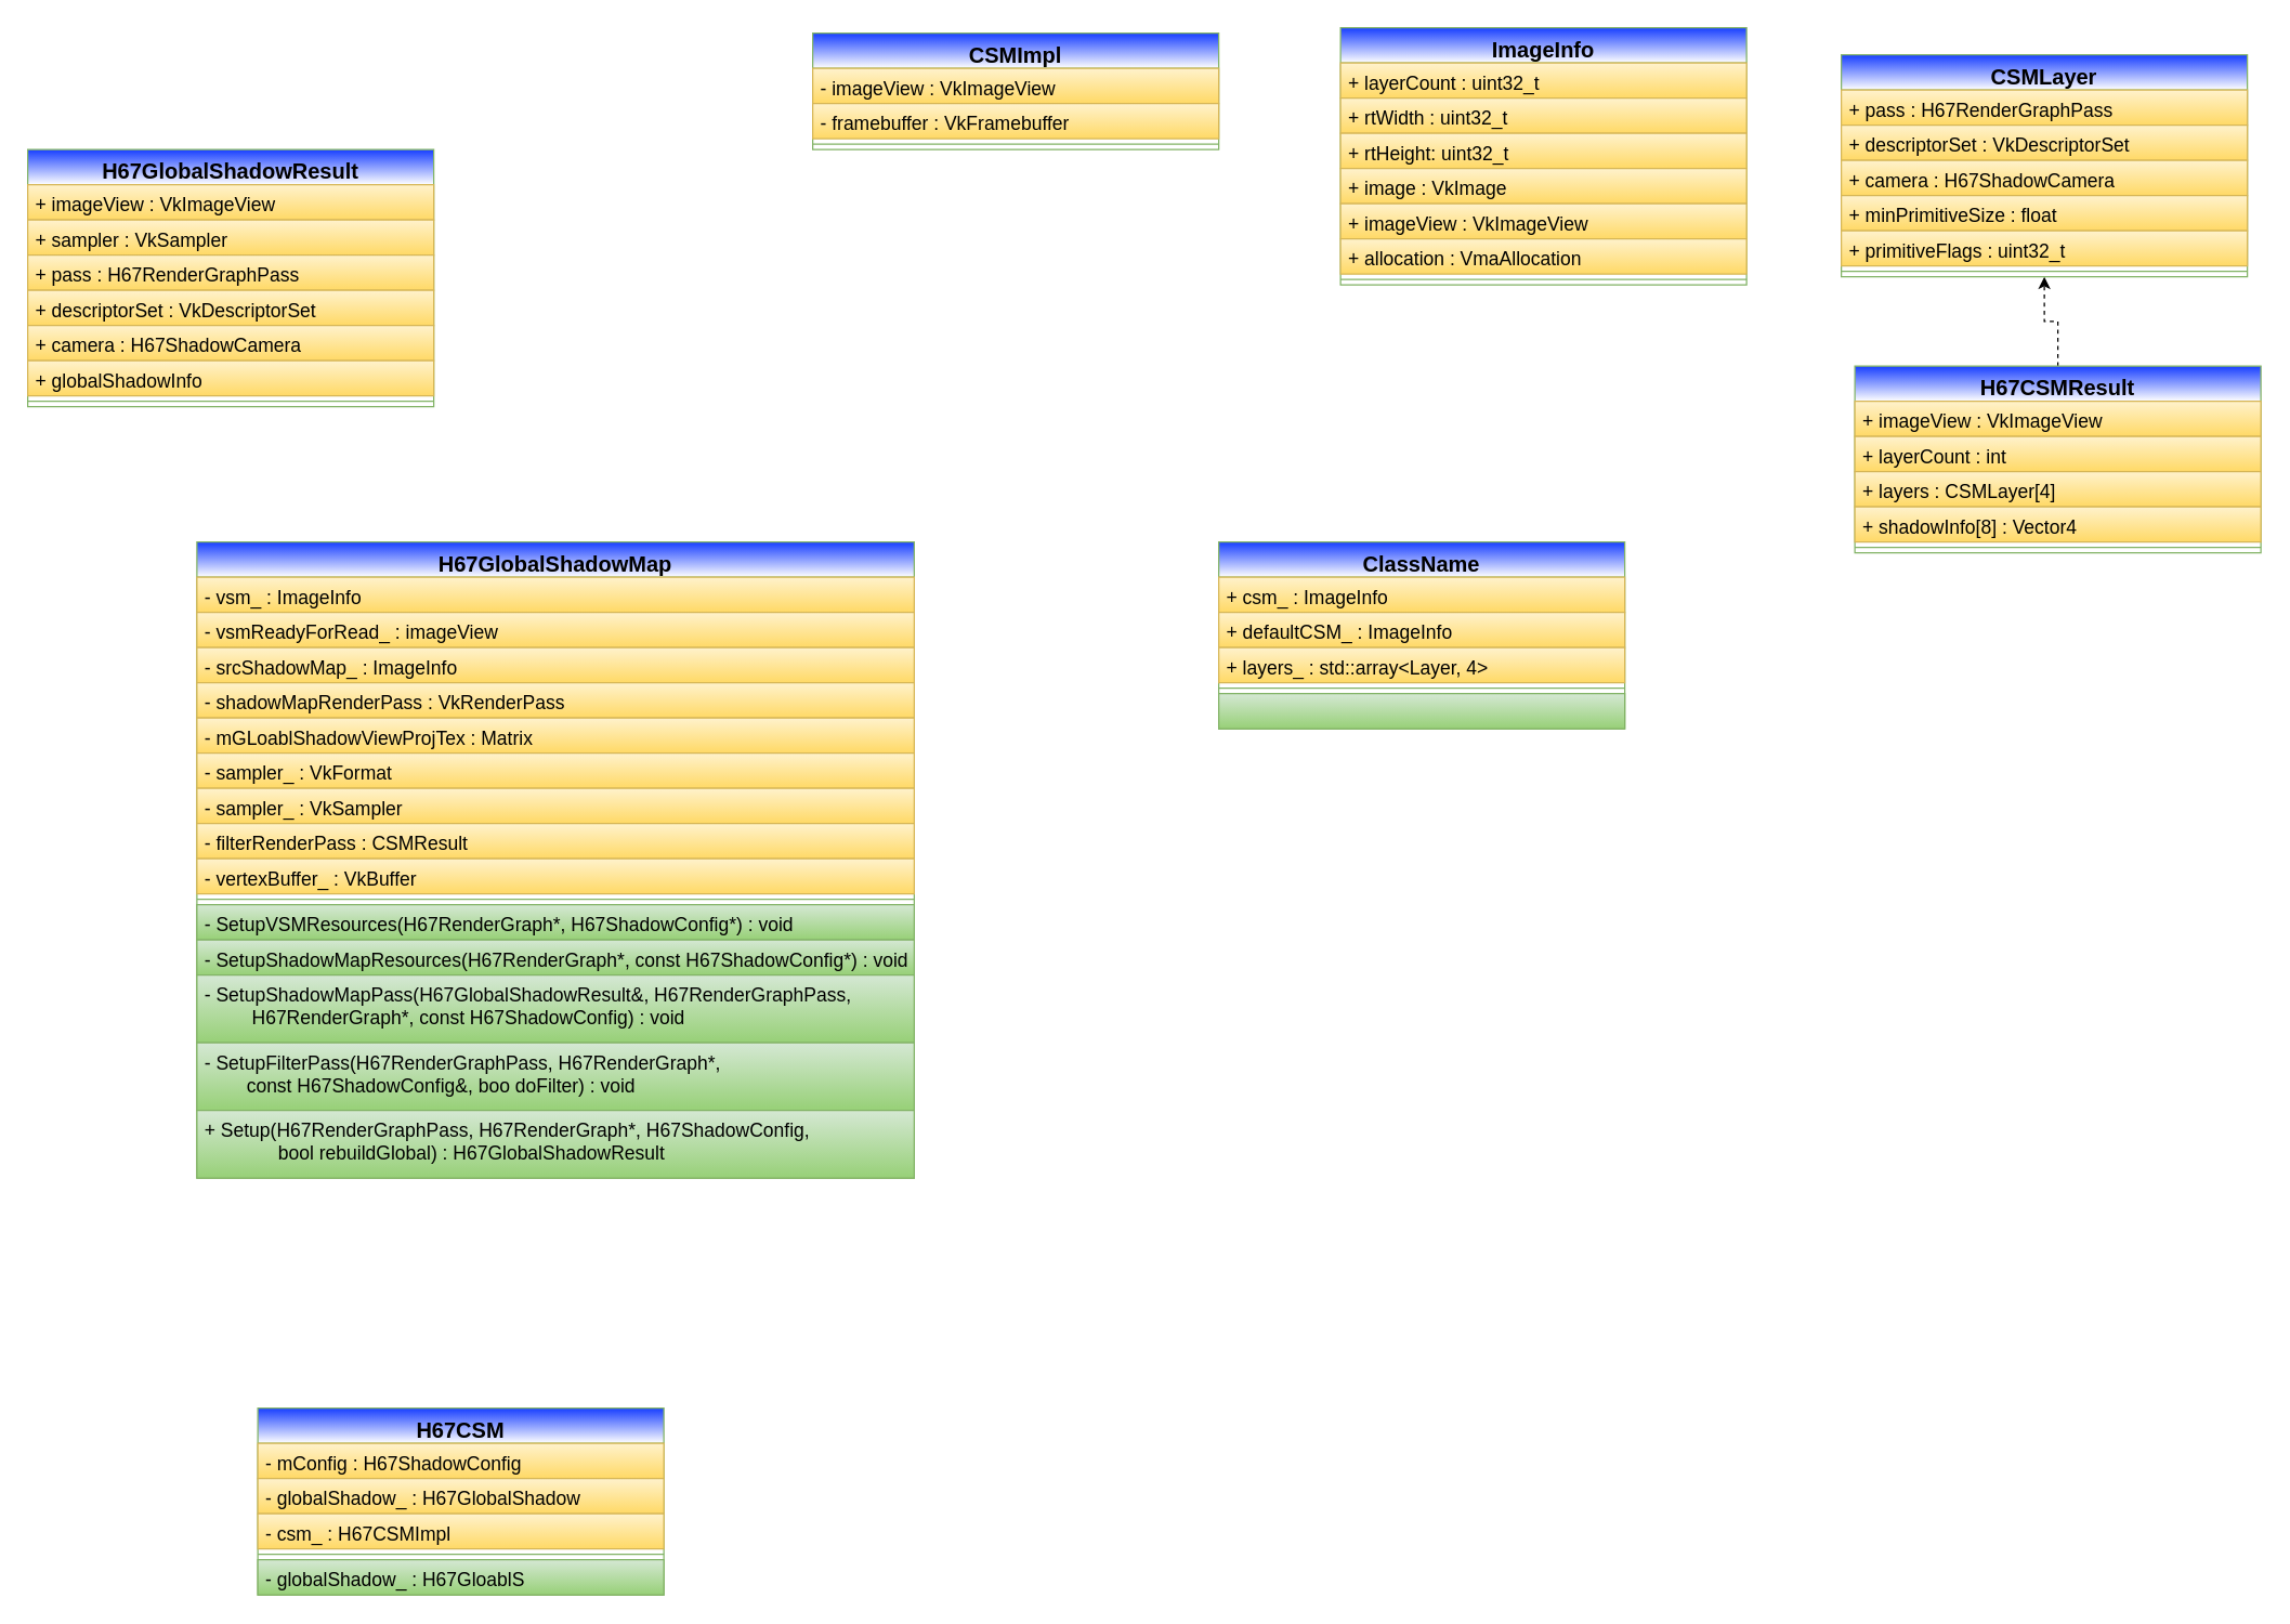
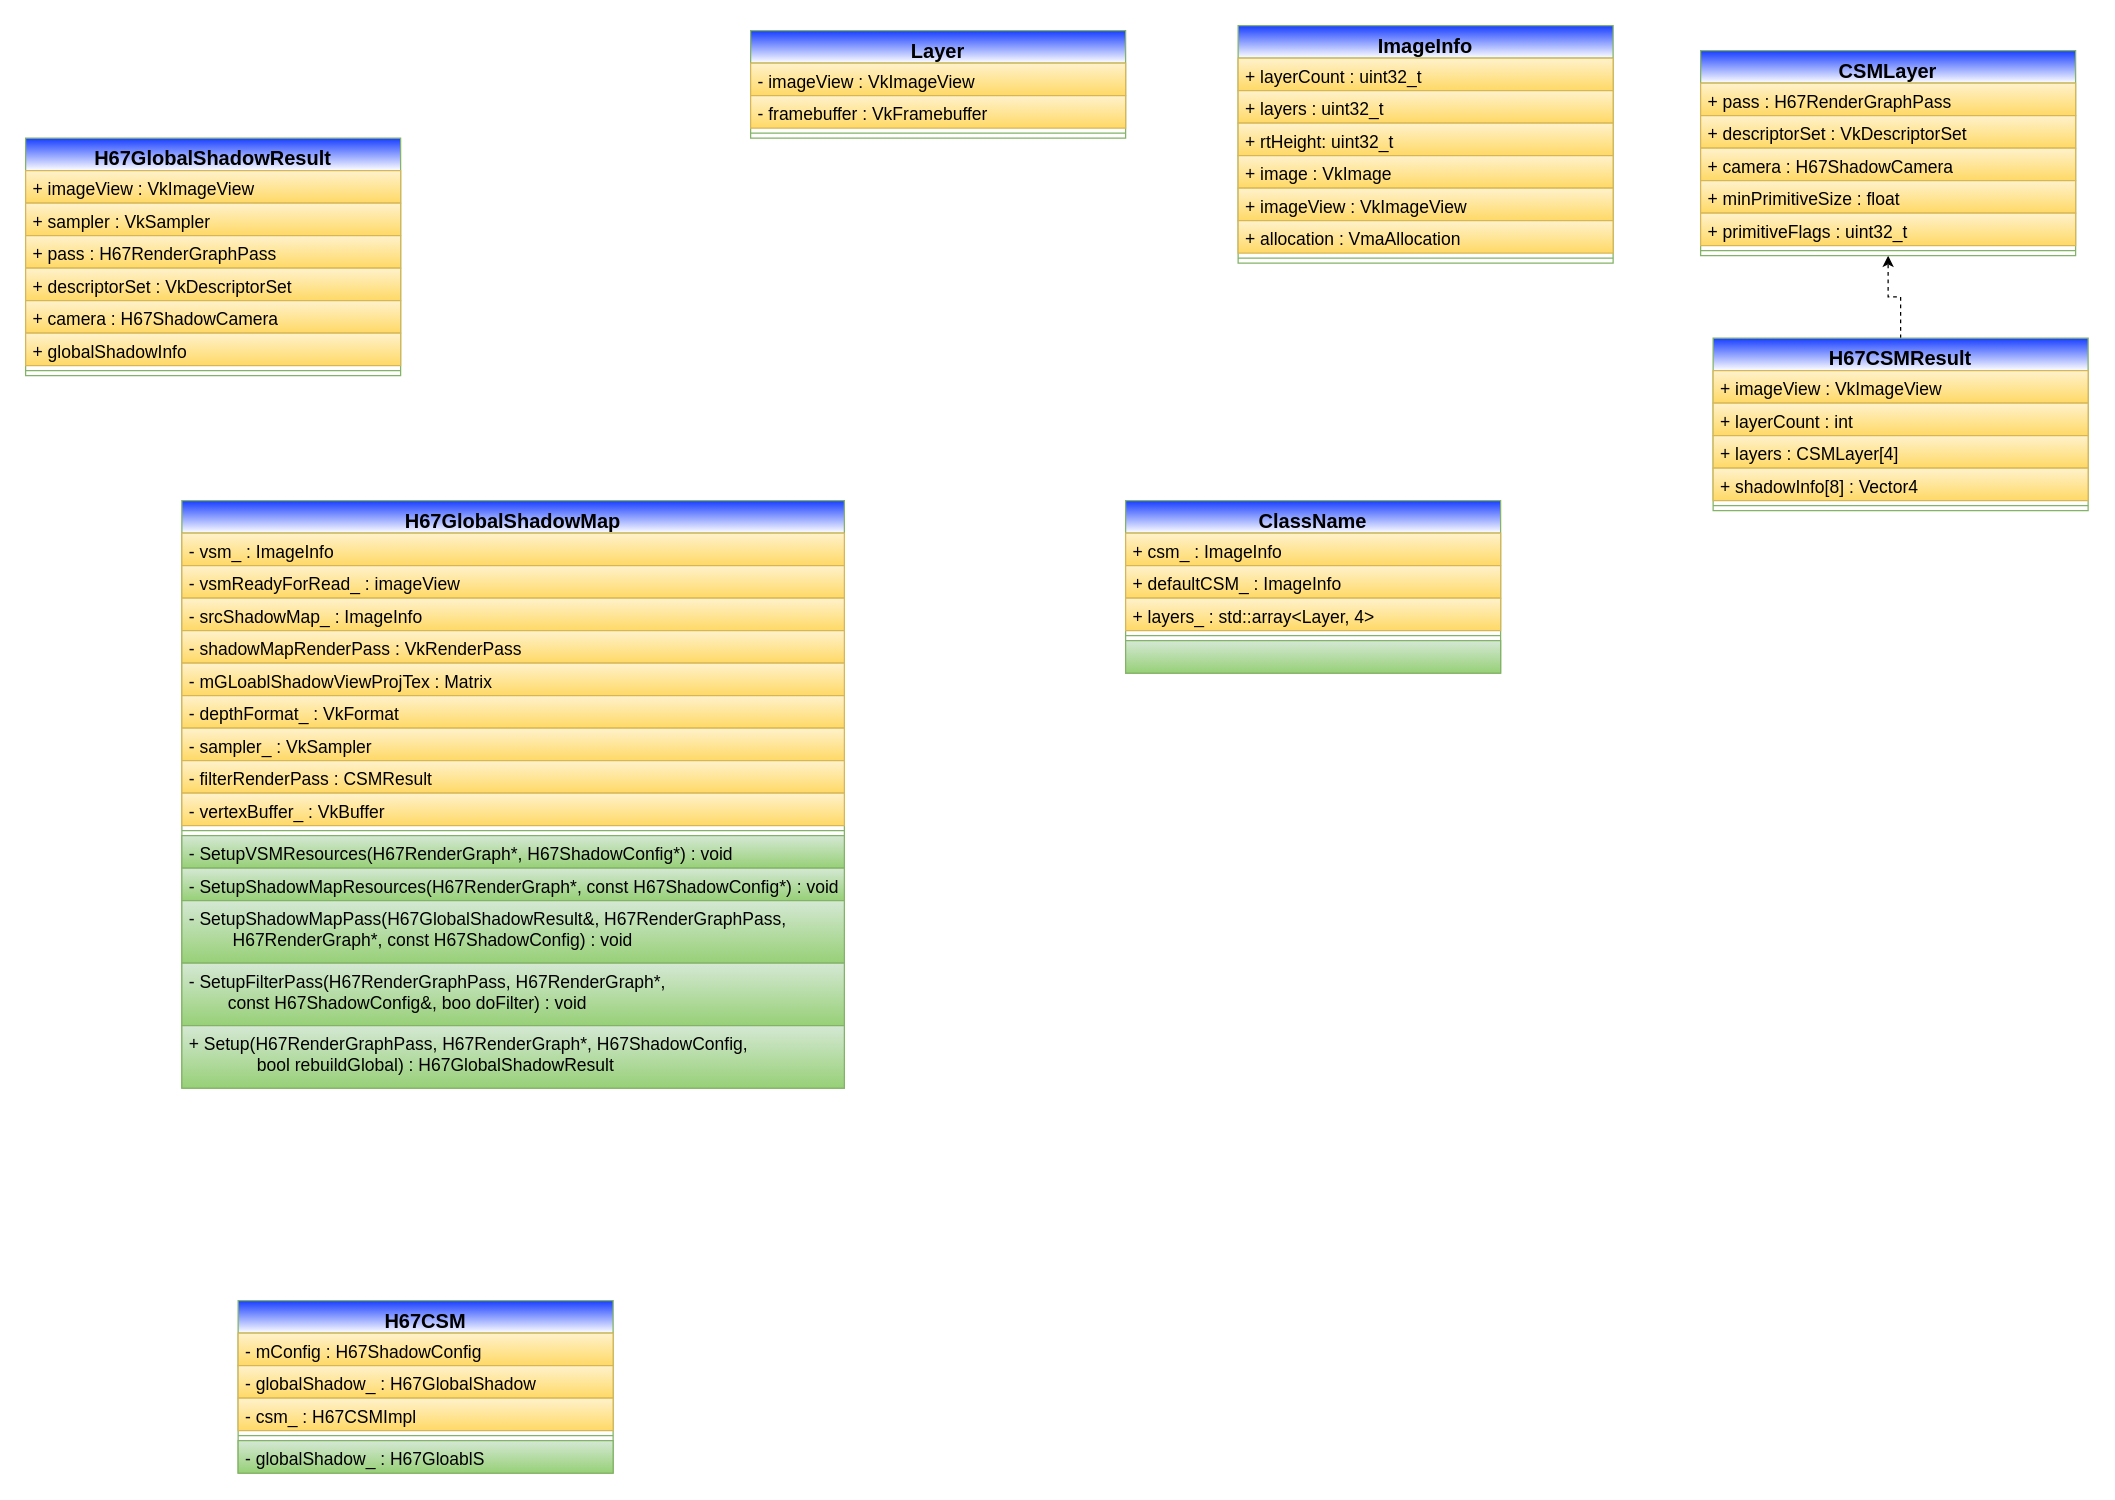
- <mxCell id="32" value="CSMImpl" style="swimlane;fontStyle=1;align=center;verticalAlign=top;childLayout=stackLayout;horizontal=1;startSize=26;horizontalStack=0;resizeParent=1;resizeParentMax=0;resizeLast=0;collapsible=1;marginBottom=0;fontSize=16;strokeColor=#82b366;fillColor=#FFFFFF;gradientColor=#173EFF;gradientDirection=north;" vertex="1" parent="1"><mxGeometry x="600" y="24" width="300" height="86" as="geometry" /></mxCell>
+ <mxCell id="32" value="Layer" style="swimlane;fontStyle=1;align=center;verticalAlign=top;childLayout=stackLayout;horizontal=1;startSize=26;horizontalStack=0;resizeParent=1;resizeParentMax=0;resizeLast=0;collapsible=1;marginBottom=0;fontSize=16;strokeColor=#82b366;fillColor=#FFFFFF;gradientColor=#173EFF;gradientDirection=north;" vertex="1" parent="1"><mxGeometry x="600" y="24" width="300" height="86" as="geometry" /></mxCell>
- <mxCell id="38" value="+ rtWidth : uint32_t" style="text;strokeColor=#d6b656;fillColor=#fff2cc;align=left;verticalAlign=top;spacingLeft=4;spacingRight=4;overflow=hidden;rotatable=0;points=[[0,0.5],[1,0.5]];portConstraint=eastwest;fontSize=14;gradientColor=#ffd966;" vertex="1" parent="36"><mxGeometry y="52" width="300" height="26" as="geometry" /></mxCell>
+ <mxCell id="38" value="+ layers : uint32_t" style="text;strokeColor=#d6b656;fillColor=#fff2cc;align=left;verticalAlign=top;spacingLeft=4;spacingRight=4;overflow=hidden;rotatable=0;points=[[0,0.5],[1,0.5]];portConstraint=eastwest;fontSize=14;gradientColor=#ffd966;" vertex="1" parent="36"><mxGeometry y="52" width="300" height="26" as="geometry" /></mxCell>
- <mxCell id="14" value="- sampler_ : VkFormat" style="text;strokeColor=#d6b656;fillColor=#fff2cc;align=left;verticalAlign=top;spacingLeft=4;spacingRight=4;overflow=hidden;rotatable=0;points=[[0,0.5],[1,0.5]];portConstraint=eastwest;fontSize=14;gradientColor=#ffd966;" vertex="1" parent="8"><mxGeometry y="156" width="530" height="26" as="geometry" /></mxCell>
+ <mxCell id="14" value="- depthFormat_ : VkFormat" style="text;strokeColor=#d6b656;fillColor=#fff2cc;align=left;verticalAlign=top;spacingLeft=4;spacingRight=4;overflow=hidden;rotatable=0;points=[[0,0.5],[1,0.5]];portConstraint=eastwest;fontSize=14;gradientColor=#ffd966;" vertex="1" parent="8"><mxGeometry y="156" width="530" height="26" as="geometry" /></mxCell>
